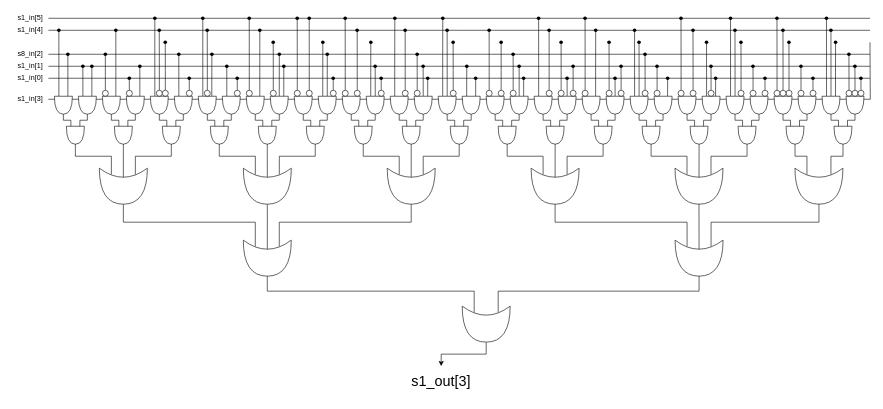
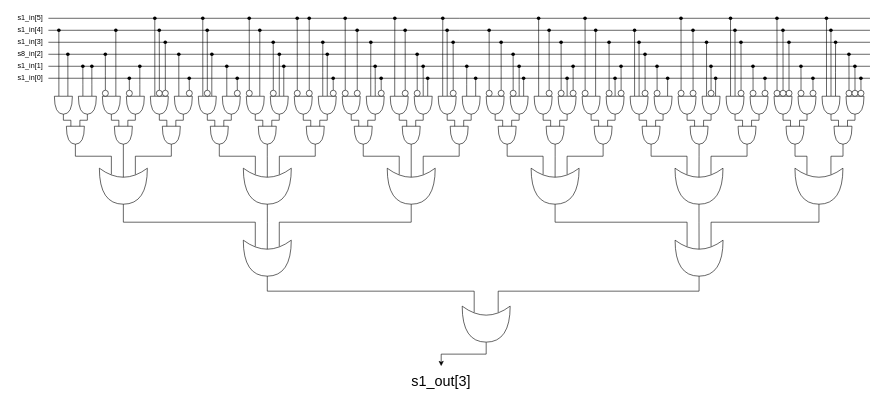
- <mxCell id="5" value="s1_in[3]" style="text;html=1;align=center;verticalAlign=middle;whiteSpace=wrap;rounded=0;" vertex="1" parent="1"><mxGeometry x="20" y="155" width="60" height="20" as="geometry" /></mxCell>
+ <mxCell id="5" value="s1_in[3]" style="text;html=1;align=center;verticalAlign=middle;whiteSpace=wrap;rounded=0;" vertex="1" parent="1"><mxGeometry x="20" y="60" width="60" height="20" as="geometry" /></mxCell>
